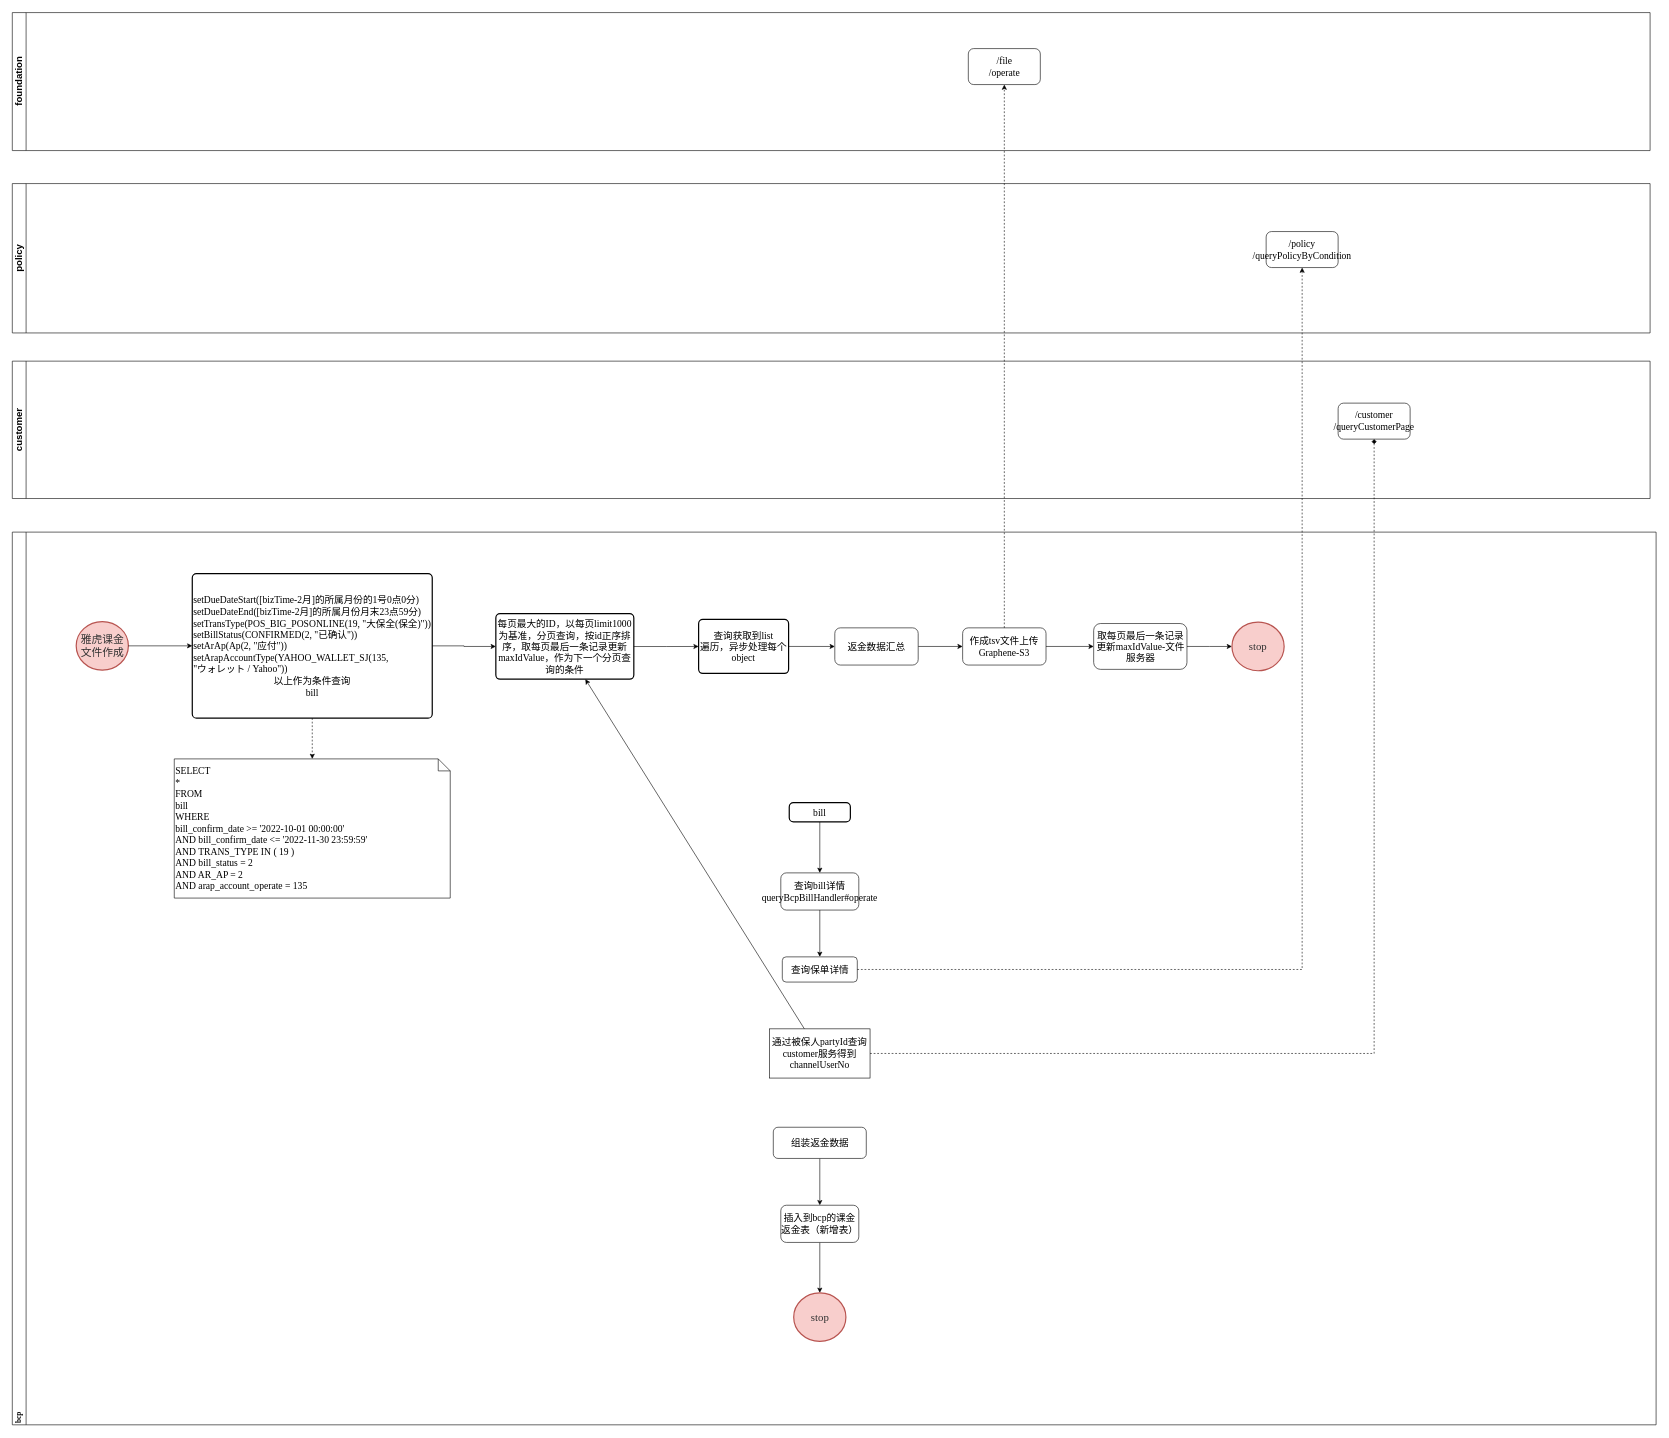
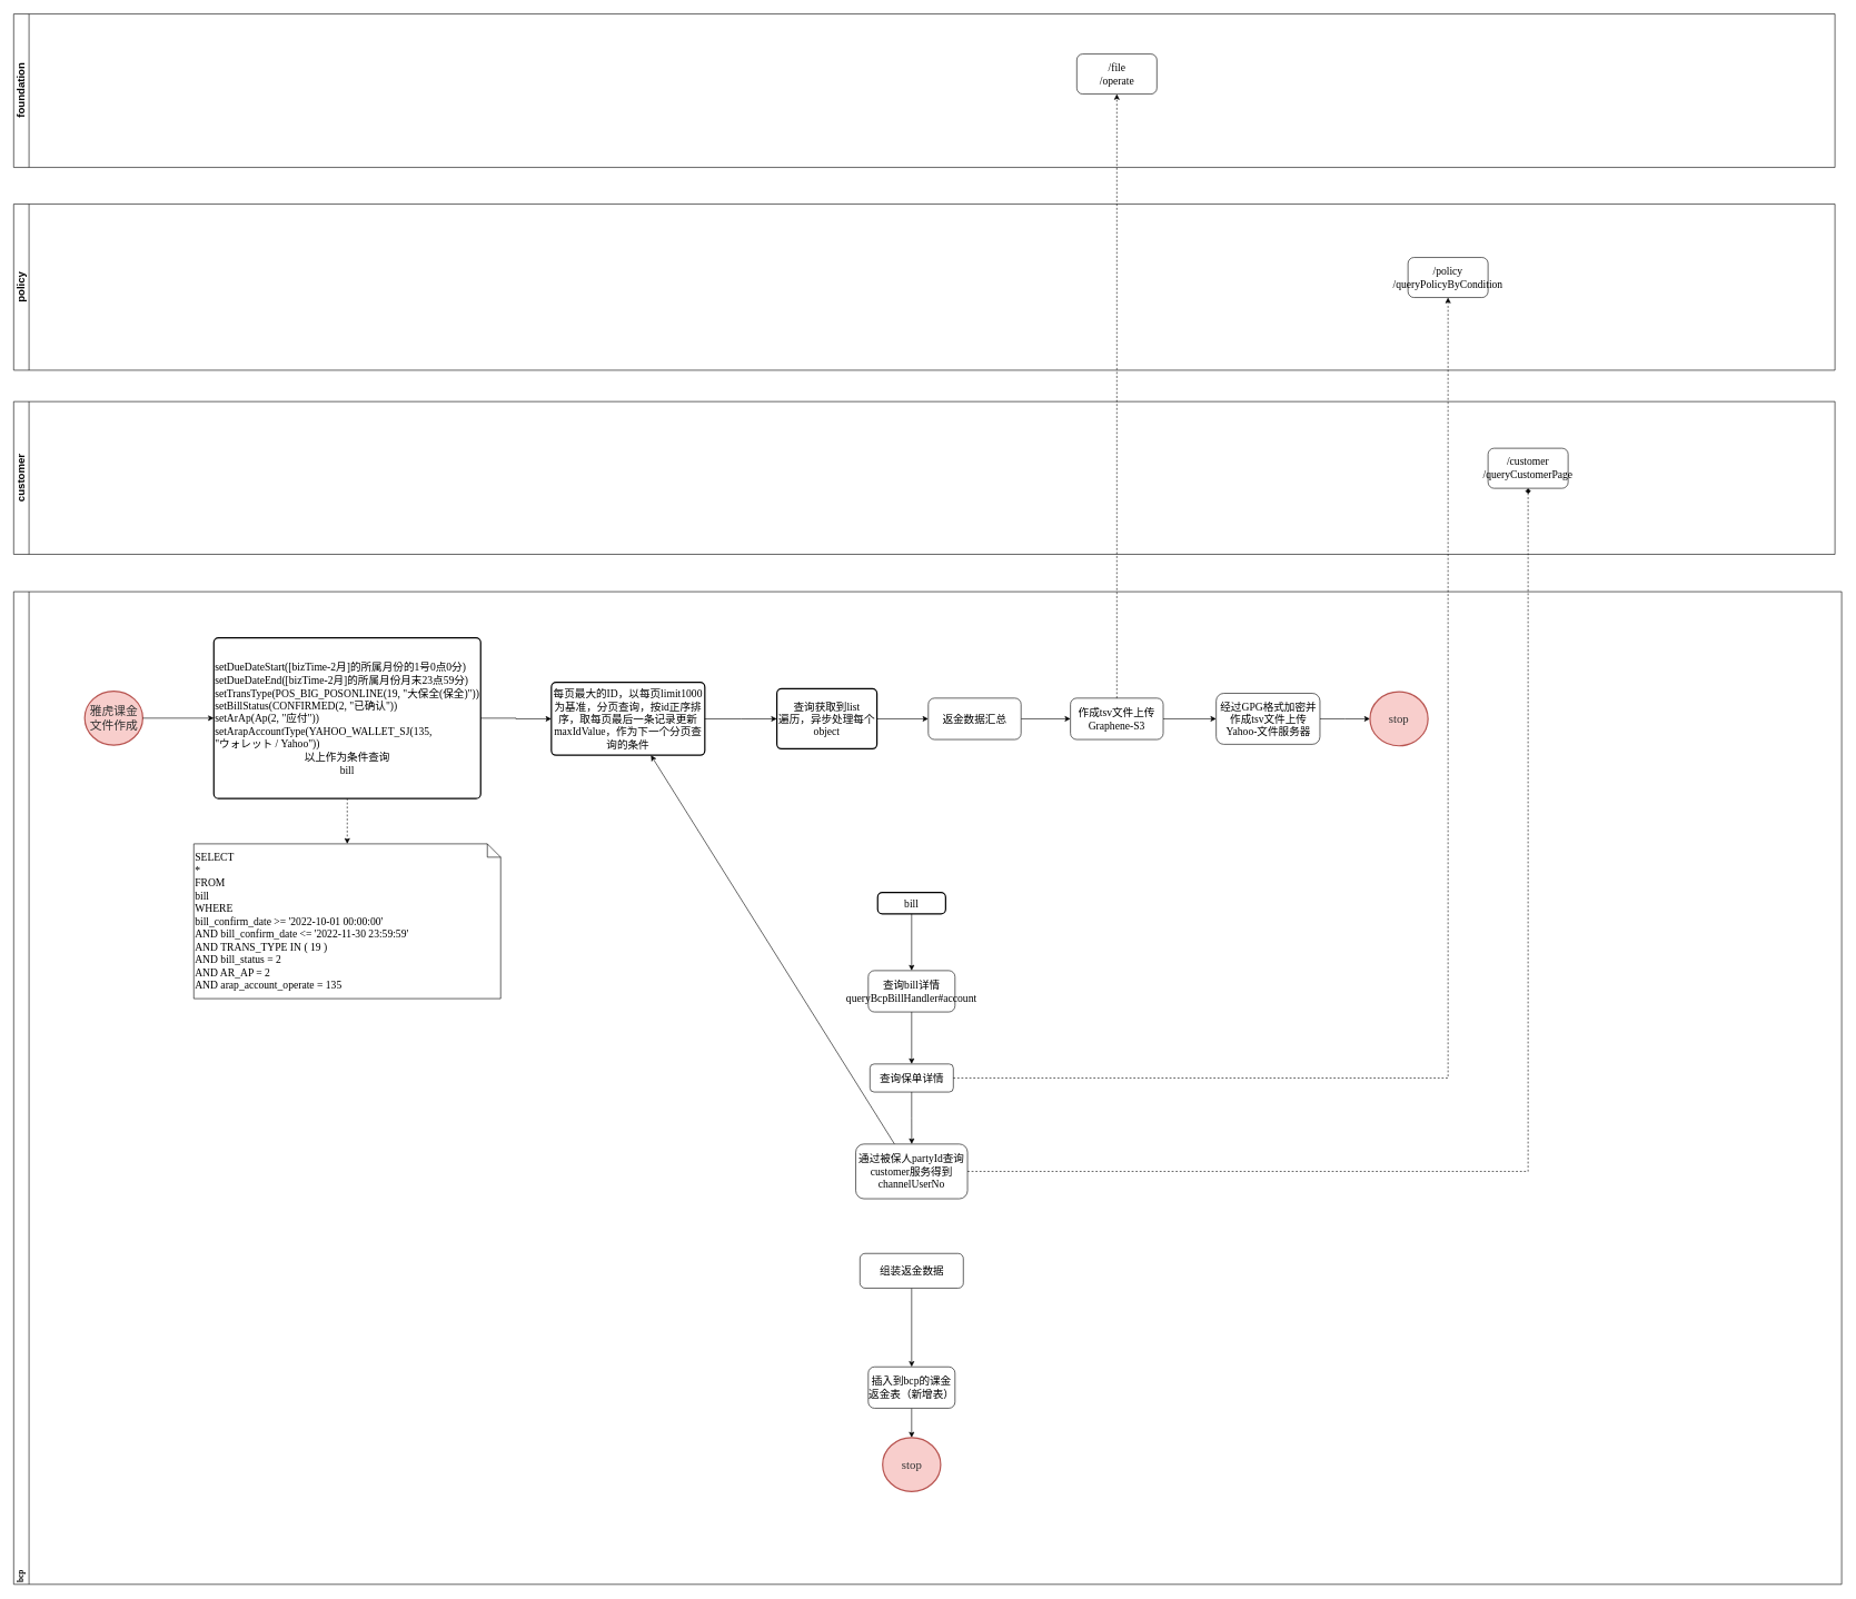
- <mxCell id="11" value="取每页最后一条记录更新maxIdValue-文件服务器" style="rounded=1;whiteSpace=wrap;html=1;fontSize=16;fontFamily=Lucida Console;" parent="2" vertex="1"><mxGeometry x="1802.5" y="152.35" width="155.5" height="76.43" as="geometry" /></mxCell>
+ <mxCell id="11" value="经过GPG格式加密并作成tsv文件上传Yahoo-文件服务器" style="rounded=1;whiteSpace=wrap;html=1;fontSize=16;fontFamily=Lucida Console;" parent="2" vertex="1"><mxGeometry x="1802.5" y="152.35" width="155.5" height="76.43" as="geometry" /></mxCell>
- <mxCell id="24" value="查询bill详情&lt;br&gt;queryBcpBillHandler#operate" style="rounded=1;whiteSpace=wrap;html=1;fontFamily=Lucida Console;fontSize=16;" parent="2" vertex="1"><mxGeometry x="1281" y="568" width="130" height="62" as="geometry" /></mxCell>
+ <mxCell id="24" value="查询bill详情&lt;br&gt;queryBcpBillHandler#account" style="rounded=1;whiteSpace=wrap;html=1;fontFamily=Lucida Console;fontSize=16;" parent="2" vertex="1"><mxGeometry x="1281" y="568" width="130" height="62" as="geometry" /></mxCell>
+ <mxCell id="22" value="" style="edgeStyle=orthogonalEdgeStyle;rounded=0;orthogonalLoop=1;jettySize=auto;html=1;fontFamily=Lucida Console;fontSize=13;exitX=0.5;exitY=1;exitDx=0;exitDy=0;" parent="2" source="29" target="21" edge="1"><mxGeometry relative="1" as="geometry"><mxPoint x="1346" y="770" as="sourcePoint" /></mxGeometry></mxCell>
- <mxCell id="21" value="通过被保人partyId查询customer服务得到channelUserNo" style="whiteSpace=wrap;html=1;fontFamily=Lucida Console;fontSize=16;rounded=0;" parent="2" vertex="1"><mxGeometry x="1262.25" y="828" width="167.5" height="82" as="geometry" /></mxCell>
+ <mxCell id="21" value="通过被保人partyId查询customer服务得到channelUserNo" style="rounded=1;whiteSpace=wrap;html=1;fontFamily=Lucida Console;fontSize=16;" parent="2" vertex="1"><mxGeometry x="1262.25" y="828" width="167.5" height="82" as="geometry" /></mxCell>
- <mxCell id="28" value="插入到bcp的课金返金表（新增表）" style="rounded=1;whiteSpace=wrap;html=1;fontFamily=Lucida Console;fontSize=16;" parent="2" vertex="1"><mxGeometry x="1281" y="1122" width="130" height="62" as="geometry" /></mxCell>
+ <mxCell id="28" value="插入到bcp的课金返金表（新增表）" style="rounded=1;whiteSpace=wrap;html=1;fontFamily=Lucida Console;fontSize=16;" parent="2" vertex="1"><mxGeometry x="1281" y="1162" width="130" height="62" as="geometry" /></mxCell>
